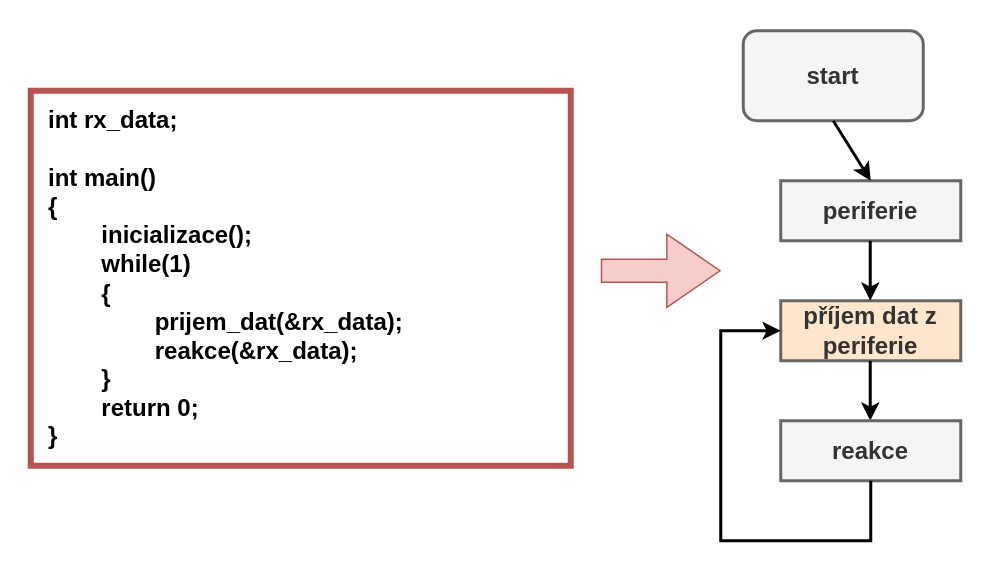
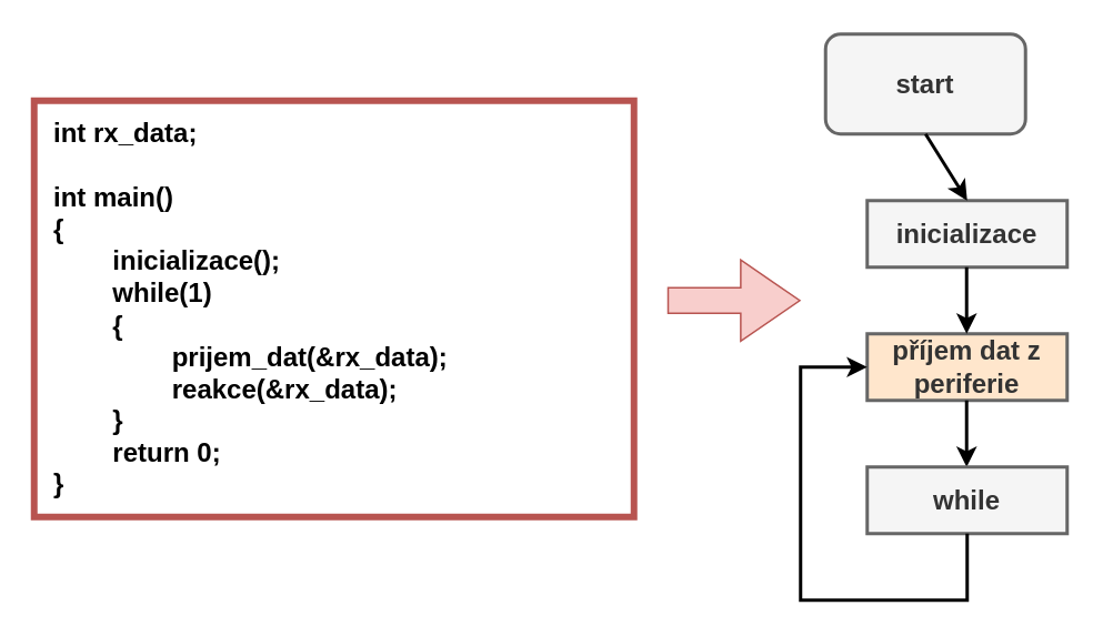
- <mxCell id="6" value="&lt;b&gt;&lt;font style=&quot;font-size: 16px;&quot;&gt;periferie&lt;/font&gt;&lt;/b&gt;" style="rounded=0;whiteSpace=wrap;html=1;strokeWidth=2;fillColor=#f5f5f5;fontColor=#333333;strokeColor=#666666;" parent="1" vertex="1"><mxGeometry x="520" y="120" width="120" height="40" as="geometry" /></mxCell>
+ <mxCell id="6" value="&lt;b&gt;&lt;font style=&quot;font-size: 16px;&quot;&gt;inicializace&lt;/font&gt;&lt;/b&gt;" style="rounded=0;whiteSpace=wrap;html=1;strokeWidth=2;fillColor=#f5f5f5;fontColor=#333333;strokeColor=#666666;" parent="1" vertex="1"><mxGeometry x="520" y="120" width="120" height="40" as="geometry" /></mxCell>
- <mxCell id="11" value="&lt;font style=&quot;font-size: 16px;&quot;&gt;&lt;b&gt;reakce&lt;/b&gt;&lt;/font&gt;" style="rounded=0;whiteSpace=wrap;html=1;strokeWidth=2;fillColor=#f5f5f5;fontColor=#333333;strokeColor=#666666;" parent="1" vertex="1"><mxGeometry x="520" y="280" width="120" height="40" as="geometry" /></mxCell>
+ <mxCell id="11" value="&lt;font style=&quot;font-size: 16px;&quot;&gt;&lt;b&gt;while&lt;/b&gt;&lt;/font&gt;" style="rounded=0;whiteSpace=wrap;html=1;strokeWidth=2;fillColor=#f5f5f5;fontColor=#333333;strokeColor=#666666;" parent="1" vertex="1"><mxGeometry x="520" y="280" width="120" height="40" as="geometry" /></mxCell>
